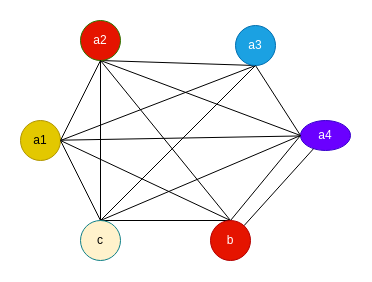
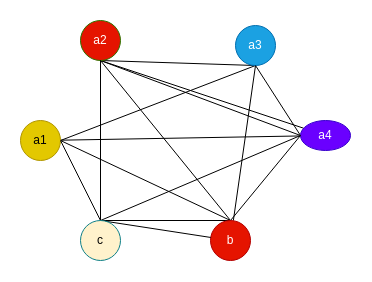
- <mxCell id="6" style="rounded=0;orthogonalLoop=1;jettySize=auto;html=1;entryX=1;entryY=0.5;entryDx=0;entryDy=0;endArrow=none;endFill=0;exitX=0.5;exitY=1;exitDx=0;exitDy=0;" edge="1" parent="1" source="9" target="5"><mxGeometry relative="1" as="geometry" /></mxCell>
+ <mxCell id="6" style="rounded=0;orthogonalLoop=1;jettySize=auto;html=1;endArrow=none;endFill=0;exitX=0.5;exitY=1;exitDx=0;exitDy=0;" edge="1" parent="1" source="9" target="12"><mxGeometry relative="1" as="geometry" /></mxCell>
- <mxCell id="20" style="rounded=0;orthogonalLoop=1;jettySize=auto;html=1;entryX=0.5;entryY=1;entryDx=0;entryDy=0;endArrow=none;endFill=0;exitX=0.5;exitY=0;exitDx=0;exitDy=0;" edge="1" parent="1" source="22" target="11"><mxGeometry relative="1" as="geometry" /></mxCell>
+ <mxCell id="20" style="rounded=0;orthogonalLoop=1;jettySize=auto;html=1;endArrow=none;endFill=0;exitX=0.5;exitY=0;exitDx=0;exitDy=0;" edge="1" parent="1" source="22" target="17"><mxGeometry relative="1" as="geometry" /></mxCell>
- <mxCell id="14" style="rounded=0;orthogonalLoop=1;jettySize=auto;html=1;endArrow=none;endFill=0;" edge="1" parent="1" source="17" target="12"><mxGeometry relative="1" as="geometry" /></mxCell>
+ <mxCell id="14" style="rounded=0;orthogonalLoop=1;jettySize=auto;html=1;entryX=0.5;entryY=1;entryDx=0;entryDy=0;endArrow=none;endFill=0;" edge="1" parent="1" source="17" target="11"><mxGeometry relative="1" as="geometry" /></mxCell>
